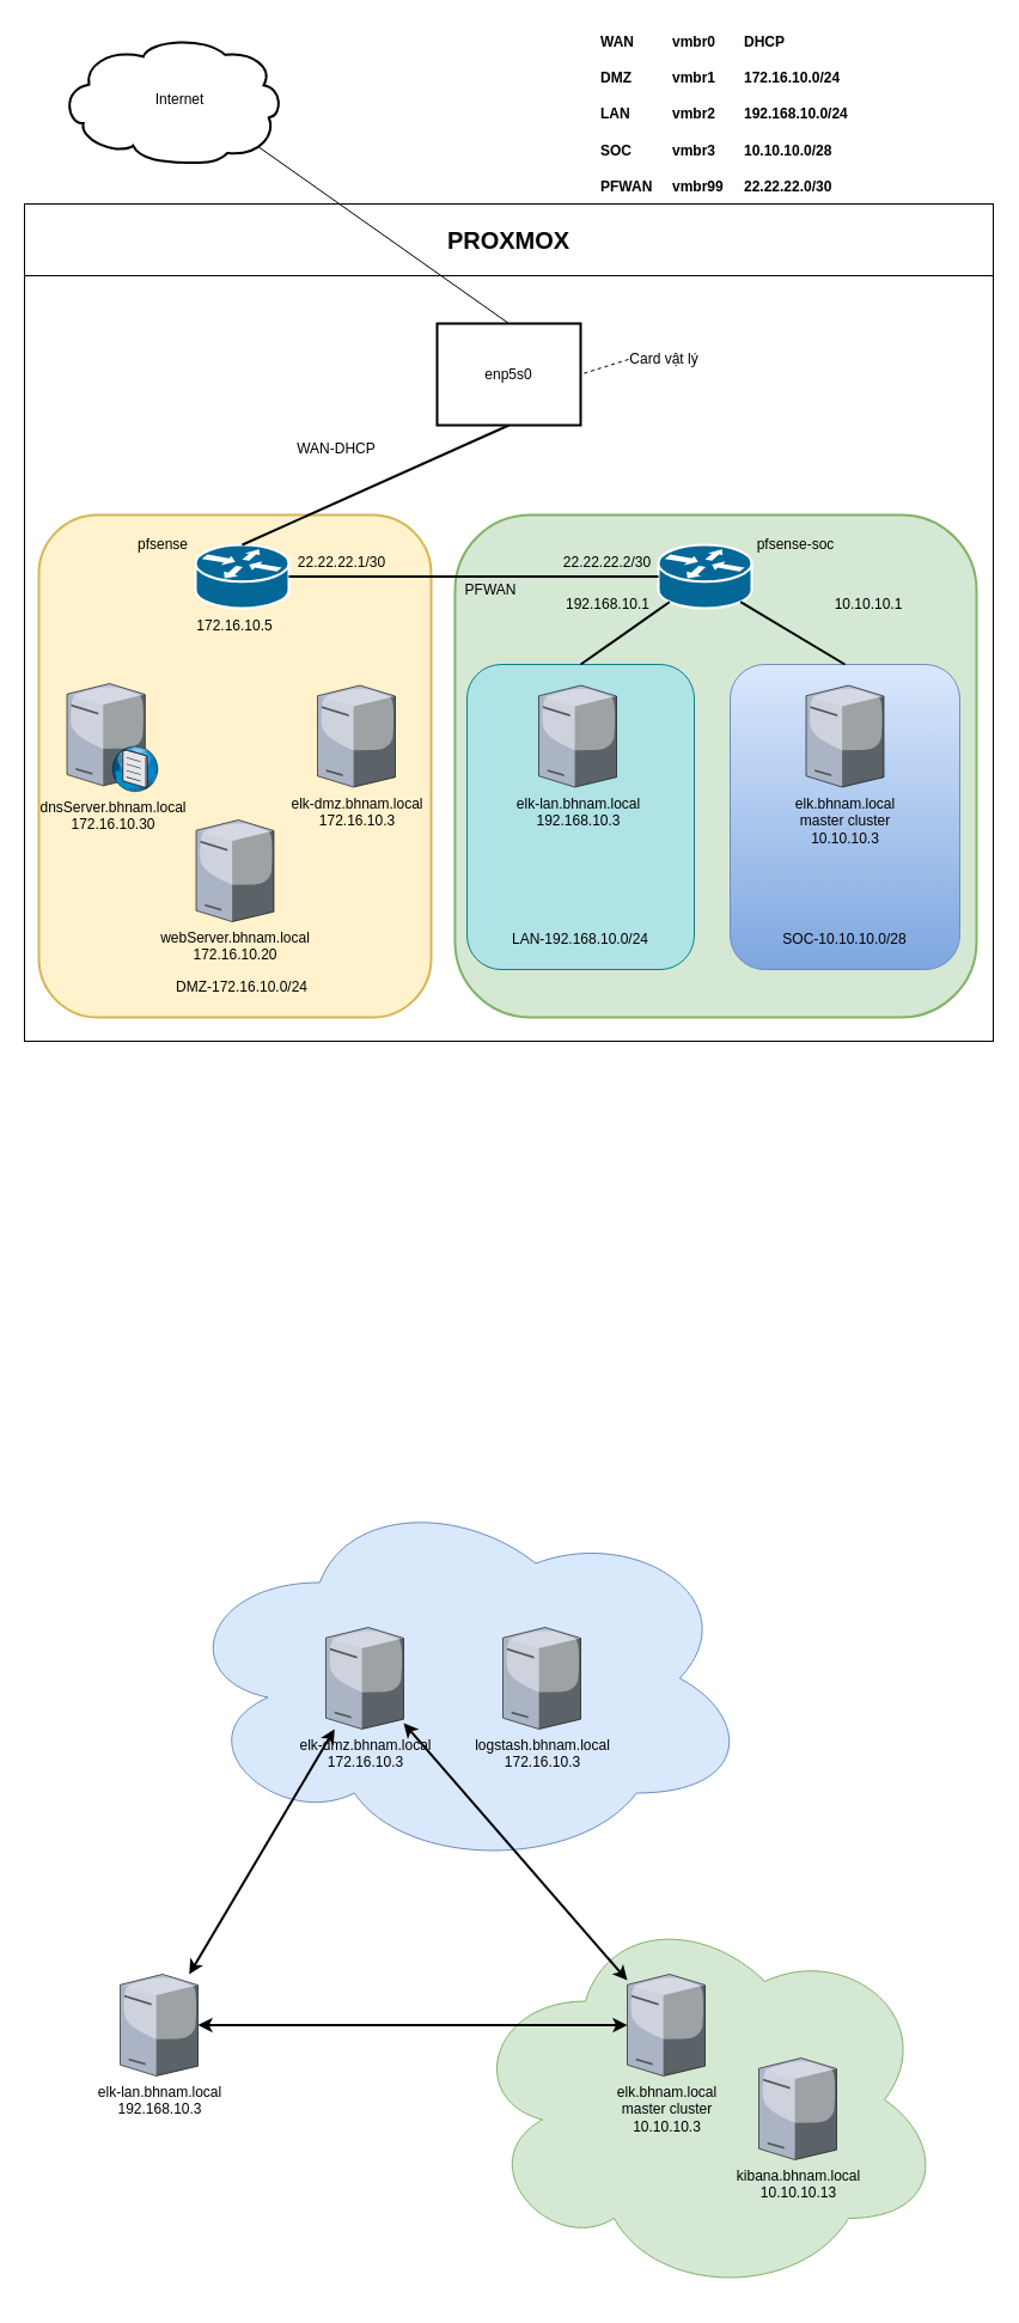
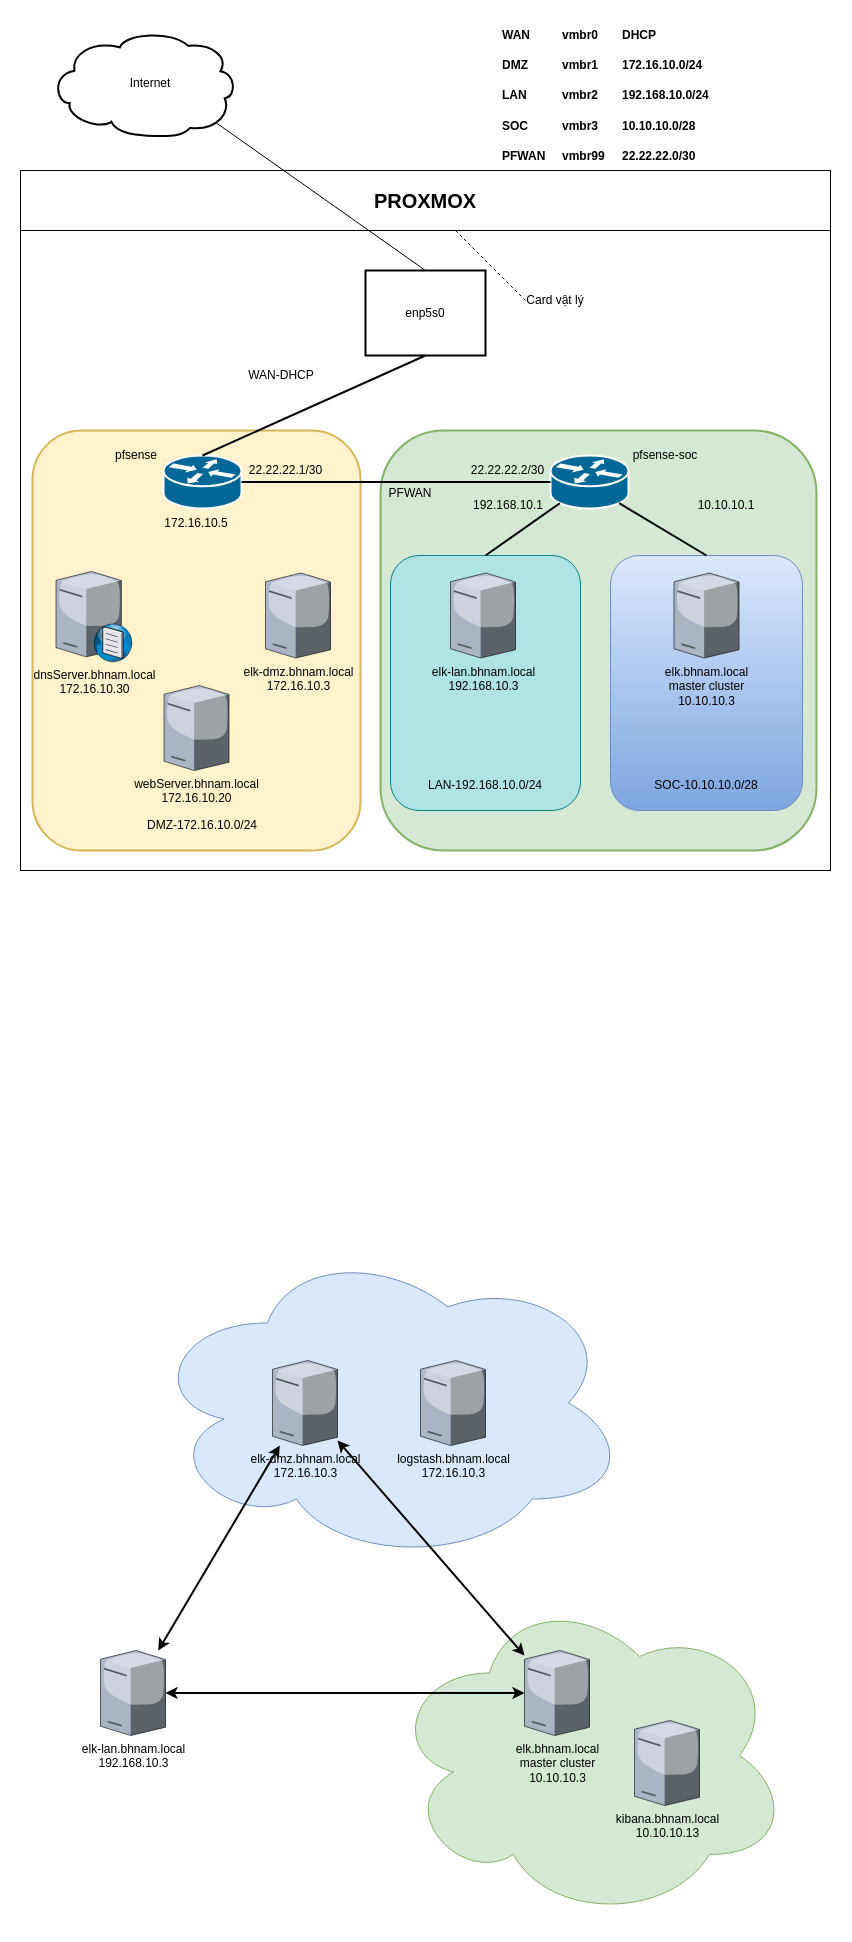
- <mxCell id="10" value="" style="endArrow=none;dashed=1;html=1;rounded=0;entryX=1;entryY=0.5;entryDx=0;entryDy=0;exitX=0;exitY=0.5;exitDx=0;exitDy=0;" parent="1" source="9" target="8" edge="1"><mxGeometry width="50" height="50" relative="1" as="geometry"><mxPoint x="225" y="390" as="sourcePoint" /><mxPoint x="275" y="340" as="targetPoint" /></mxGeometry></mxCell>
+ <mxCell id="10" value="" style="endArrow=none;dashed=1;html=1;rounded=0;exitX=0;exitY=0.5;exitDx=0;exitDy=0;" parent="1" source="9" target="3" edge="1"><mxGeometry width="50" height="50" relative="1" as="geometry"><mxPoint x="225" y="390" as="sourcePoint" /><mxPoint x="275" y="340" as="targetPoint" /></mxGeometry></mxCell>
